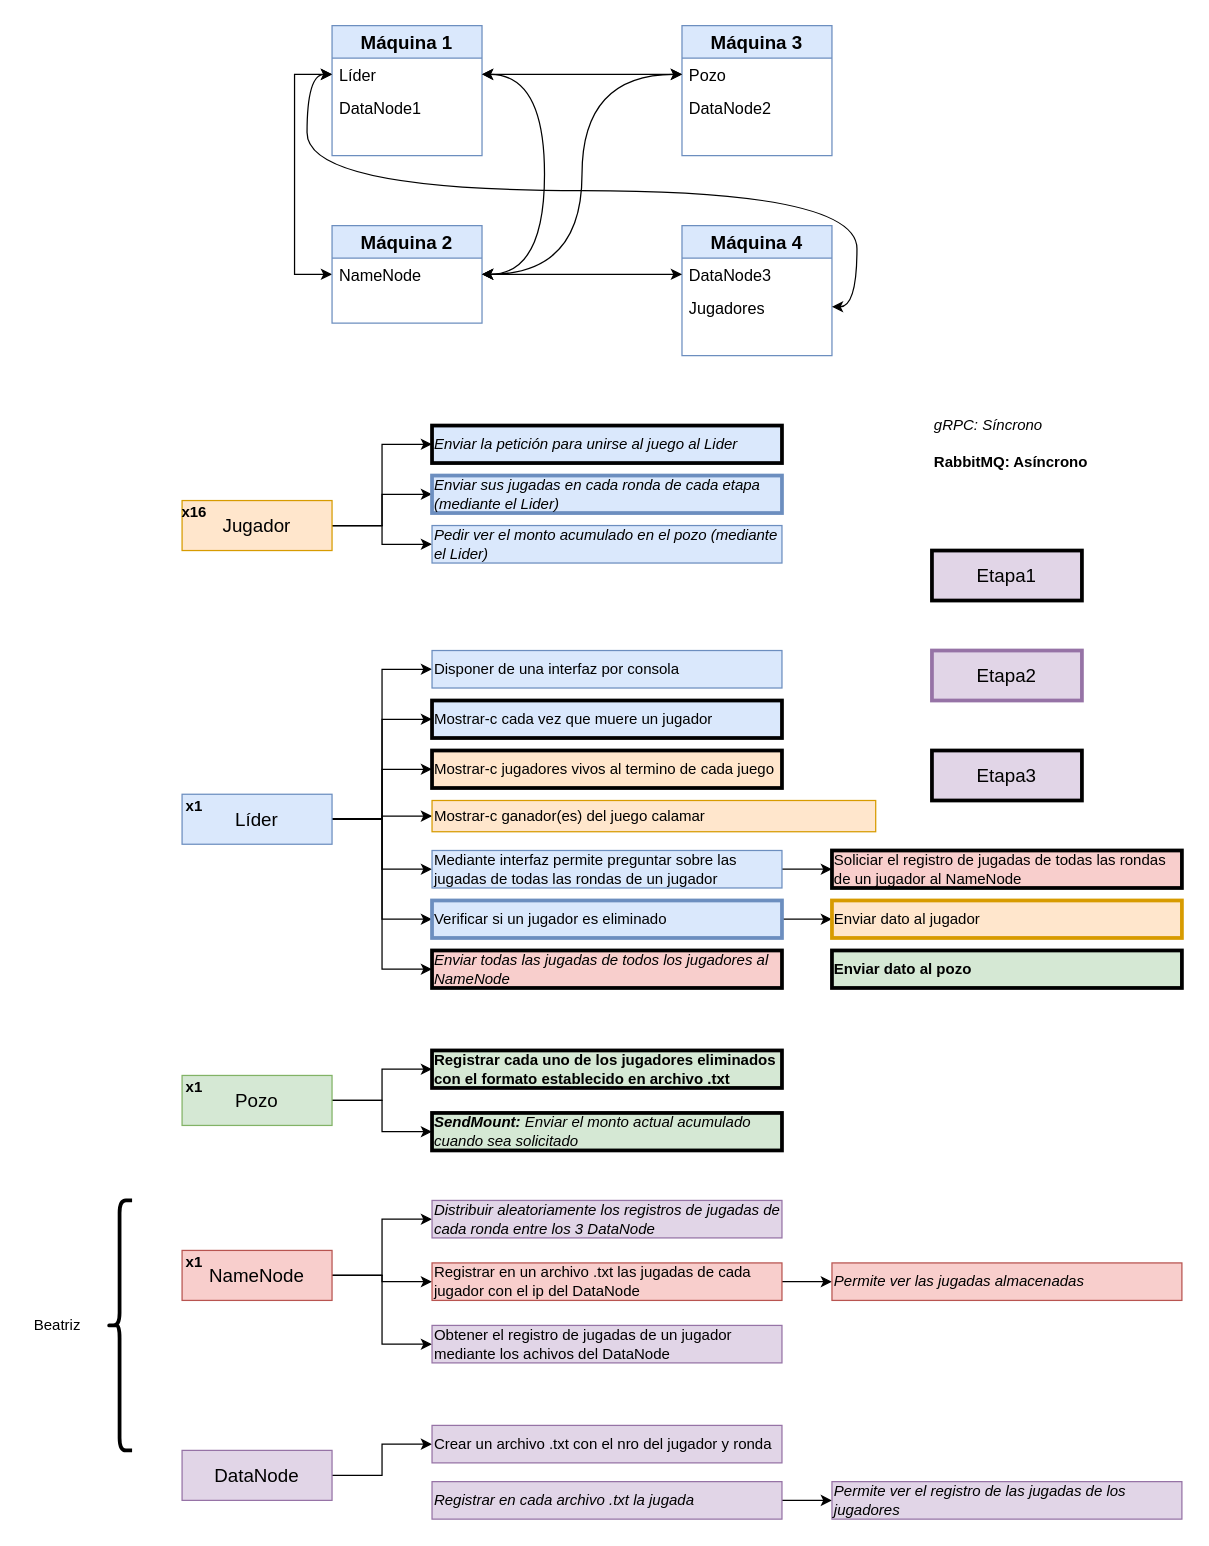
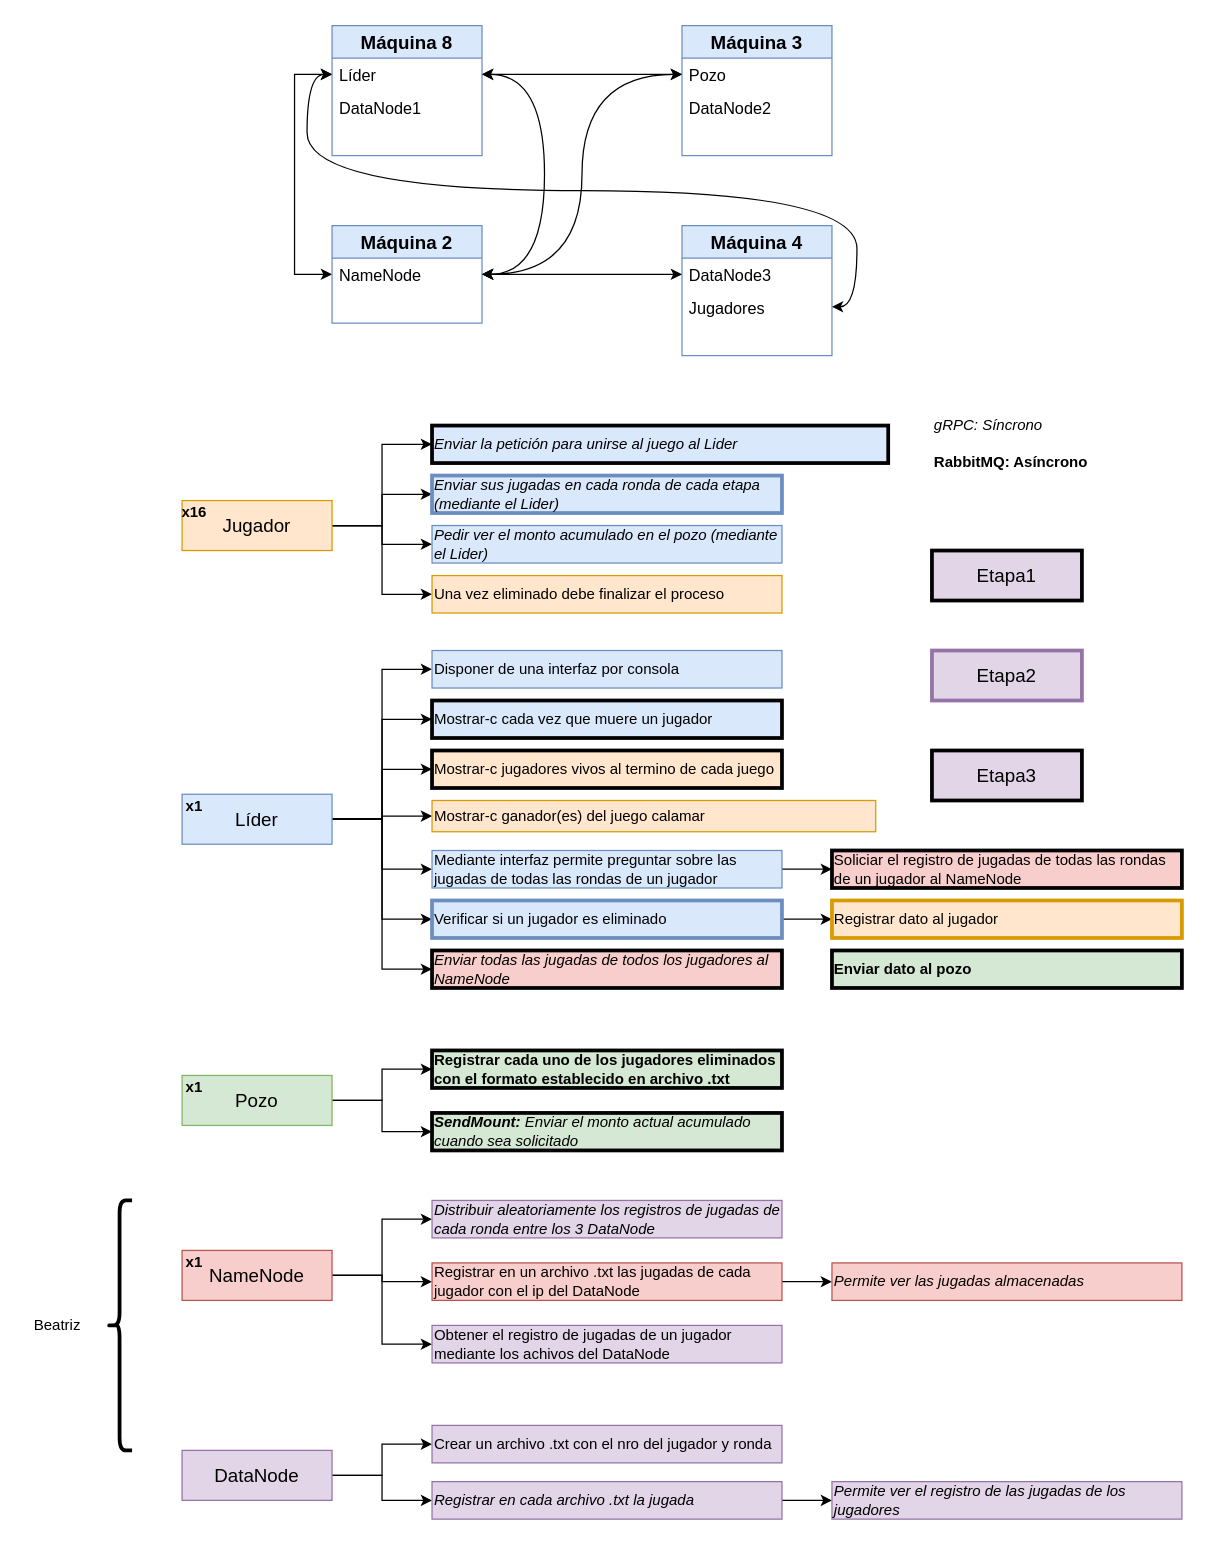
- <mxCell id="67" value="Máquina 1" style="swimlane;fontStyle=1;childLayout=stackLayout;horizontal=1;startSize=26;fillColor=#dae8fc;horizontalStack=0;resizeParent=1;resizeParentMax=0;resizeLast=0;collapsible=1;marginBottom=0;strokeColor=#6c8ebf;fontSize=15;" parent="1" vertex="1"><mxGeometry x="265" y="20" width="120" height="104" as="geometry" /></mxCell>
+ <mxCell id="67" value="Máquina 8" style="swimlane;fontStyle=1;childLayout=stackLayout;horizontal=1;startSize=26;fillColor=#dae8fc;horizontalStack=0;resizeParent=1;resizeParentMax=0;resizeLast=0;collapsible=1;marginBottom=0;strokeColor=#6c8ebf;fontSize=15;" parent="1" vertex="1"><mxGeometry x="265" y="20" width="120" height="104" as="geometry" /></mxCell>
- <mxCell id="25" value="Enviar la petición para unirse al juego al Lider" style="rounded=0;whiteSpace=wrap;html=1;fontSize=12;align=left;fillColor=#dae8fc;strokeColor=default;fontStyle=2;strokeWidth=3;" parent="1" vertex="1"><mxGeometry x="345" y="340" width="280" height="30" as="geometry" /></mxCell>
+ <mxCell id="25" value="Enviar la petición para unirse al juego al Lider" style="rounded=0;whiteSpace=wrap;html=1;fontSize=12;align=left;fillColor=#dae8fc;strokeColor=default;fontStyle=2;strokeWidth=3;" parent="1" vertex="1"><mxGeometry x="345" y="340" width="365" height="30" as="geometry" /></mxCell>
+ <mxCell id="16" style="edgeStyle=orthogonalEdgeStyle;rounded=0;orthogonalLoop=1;jettySize=auto;html=1;exitX=1;exitY=0.5;exitDx=0;exitDy=0;entryX=0;entryY=0.5;entryDx=0;entryDy=0;fontSize=12;" parent="1" source="17" target="31" edge="1"><mxGeometry relative="1" as="geometry" /></mxCell>
+ <mxCell id="31" value="Una vez eliminado debe finalizar el proceso" style="rounded=0;whiteSpace=wrap;html=1;fontSize=12;align=left;fillColor=#ffe6cc;strokeColor=#d79b00;" parent="1" vertex="1"><mxGeometry x="345" y="460" width="280" height="30" as="geometry" /></mxCell>
- <mxCell id="41" value="Enviar dato al jugador" style="rounded=0;whiteSpace=wrap;html=1;fontSize=12;align=left;fillColor=#ffe6cc;strokeColor=#d79b00;strokeWidth=3;" parent="1" vertex="1"><mxGeometry x="665" y="720" width="280" height="30" as="geometry" /></mxCell>
+ <mxCell id="41" value="Registrar dato al jugador" style="rounded=0;whiteSpace=wrap;html=1;fontSize=12;align=left;fillColor=#ffe6cc;strokeColor=#d79b00;strokeWidth=3;" parent="1" vertex="1"><mxGeometry x="665" y="720" width="280" height="30" as="geometry" /></mxCell>
+ <mxCell id="23" style="edgeStyle=orthogonalEdgeStyle;rounded=0;orthogonalLoop=1;jettySize=auto;html=1;exitX=1;exitY=0.5;exitDx=0;exitDy=0;entryX=0;entryY=0.5;entryDx=0;entryDy=0;fontSize=12;" parent="1" source="24" target="54" edge="1"><mxGeometry relative="1" as="geometry" /></mxCell>
